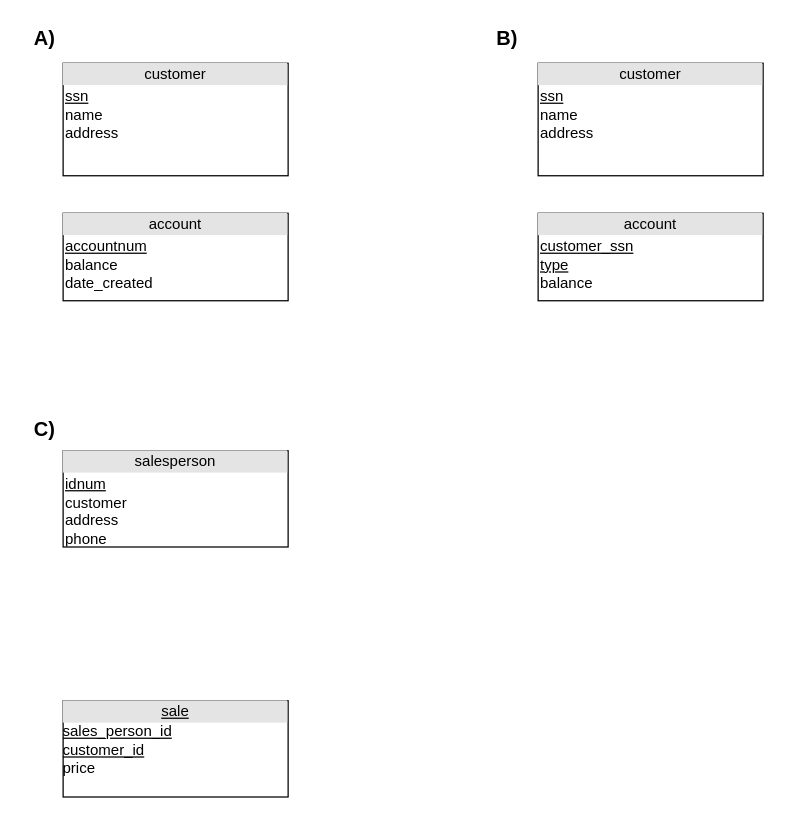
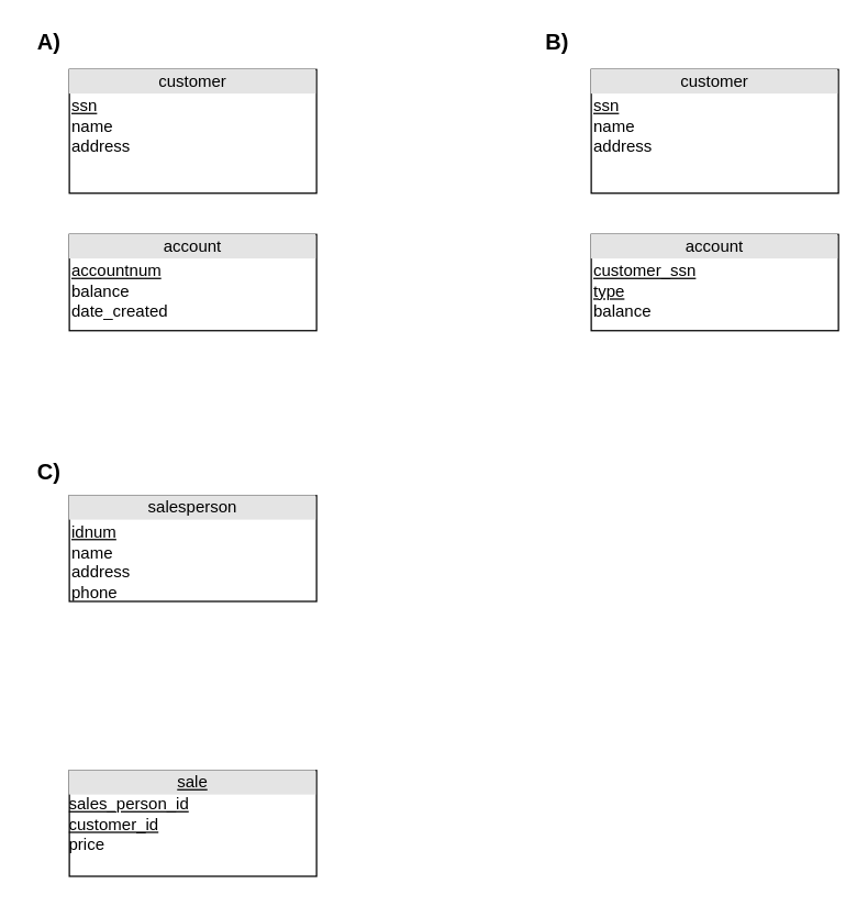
- <mxCell id="7" value="&lt;div style=&quot;text-align: center ; box-sizing: border-box ; width: 100% ; background: rgb(228 , 228 , 228) ; padding: 2px&quot;&gt;salesperson&lt;/div&gt;&lt;table style=&quot;width: 100% ; font-size: 1em&quot; cellpadding=&quot;2&quot; cellspacing=&quot;0&quot;&gt;&lt;tbody&gt;&lt;tr&gt;&lt;td&gt;&lt;u&gt;idnum&lt;/u&gt;&lt;br&gt;customer&lt;br&gt;address&lt;br&gt;phone&lt;/td&gt;&lt;td&gt;&lt;br&gt;&lt;/td&gt;&lt;/tr&gt;&lt;/tbody&gt;&lt;/table&gt;" style="verticalAlign=top;align=left;overflow=fill;html=1;" vertex="1" parent="1"><mxGeometry x="50" y="360" width="180" height="77" as="geometry" /></mxCell>
+ <mxCell id="7" value="&lt;div style=&quot;text-align: center ; box-sizing: border-box ; width: 100% ; background: rgb(228 , 228 , 228) ; padding: 2px&quot;&gt;salesperson&lt;/div&gt;&lt;table style=&quot;width: 100% ; font-size: 1em&quot; cellpadding=&quot;2&quot; cellspacing=&quot;0&quot;&gt;&lt;tbody&gt;&lt;tr&gt;&lt;td&gt;&lt;u&gt;idnum&lt;/u&gt;&lt;br&gt;name&lt;br&gt;address&lt;br&gt;phone&lt;/td&gt;&lt;td&gt;&lt;br&gt;&lt;/td&gt;&lt;/tr&gt;&lt;/tbody&gt;&lt;/table&gt;" style="verticalAlign=top;align=left;overflow=fill;html=1;" vertex="1" parent="1"><mxGeometry x="50" y="360" width="180" height="77" as="geometry" /></mxCell>
